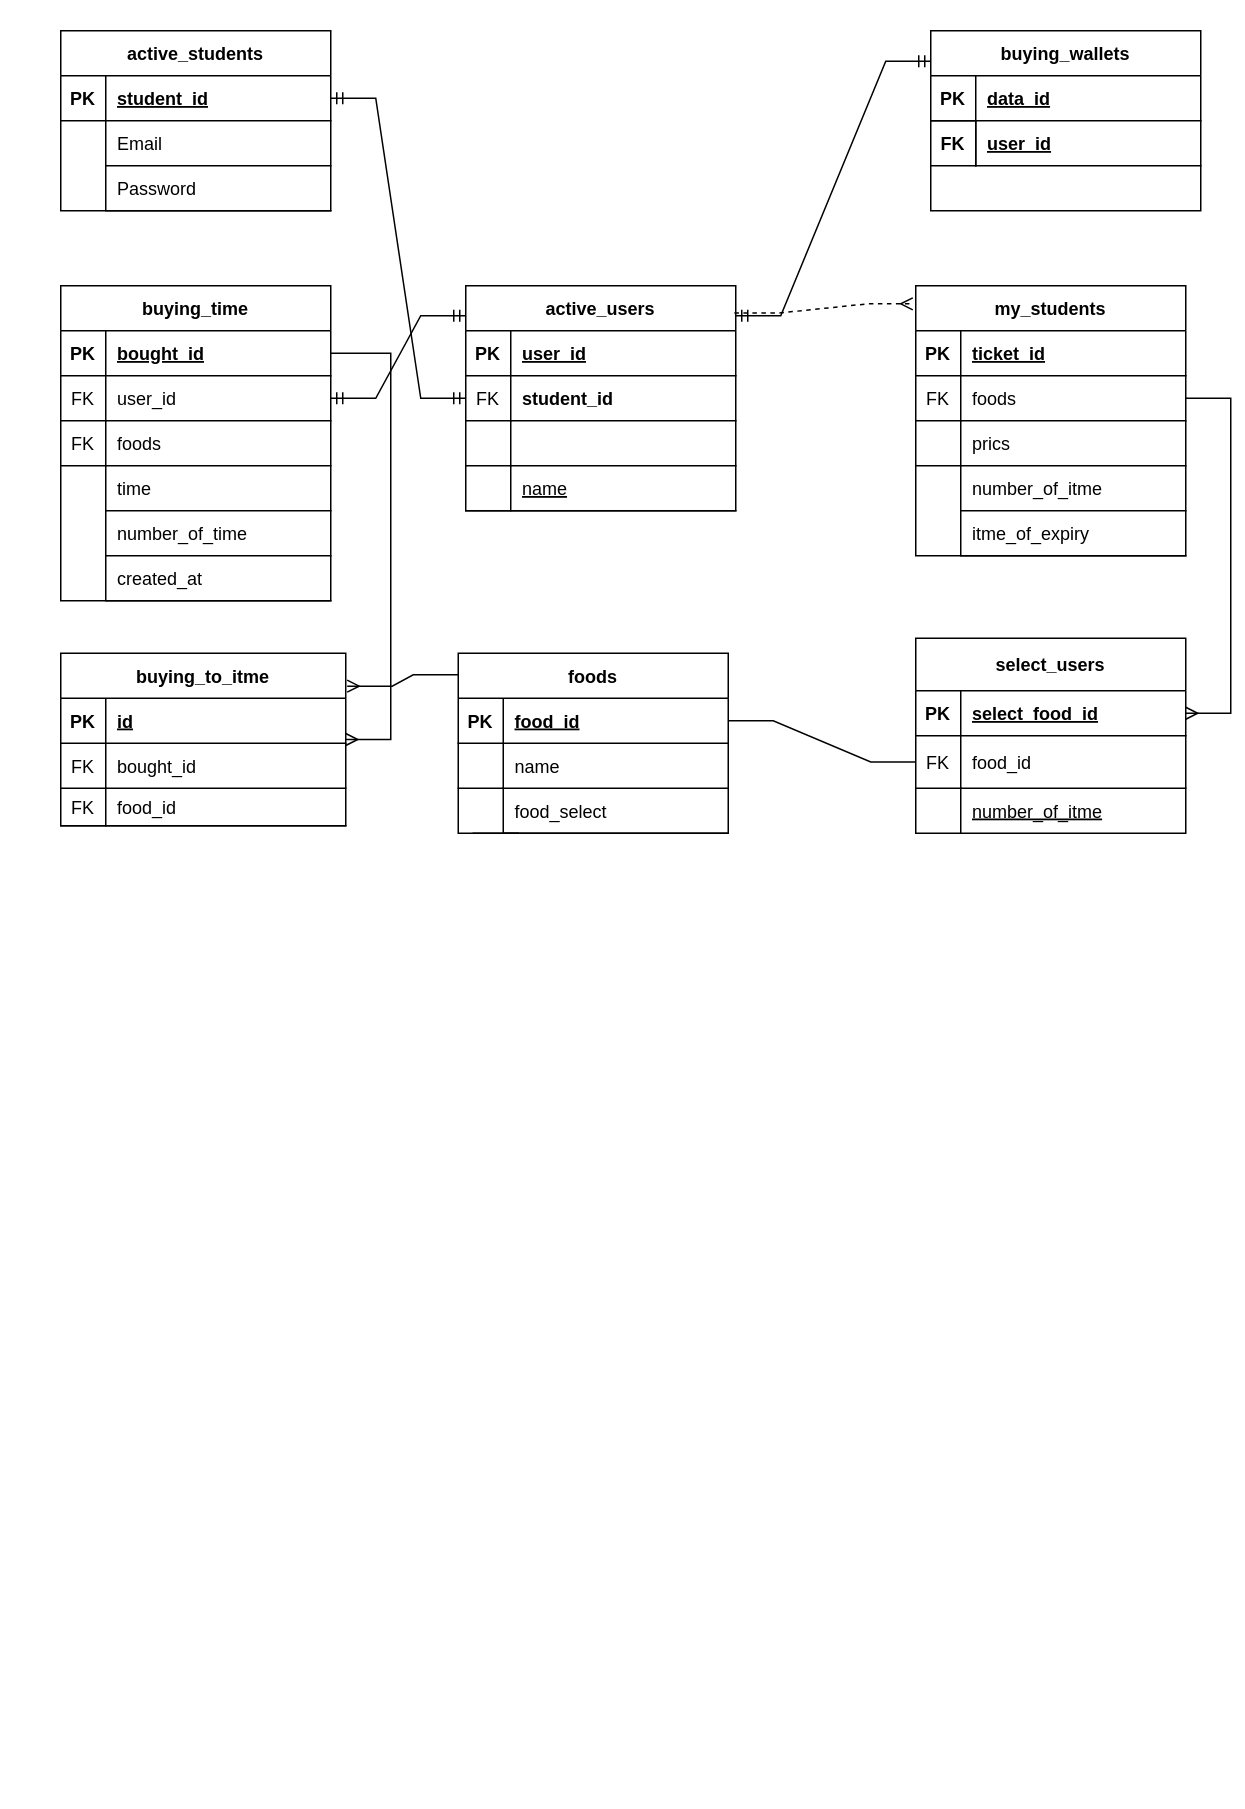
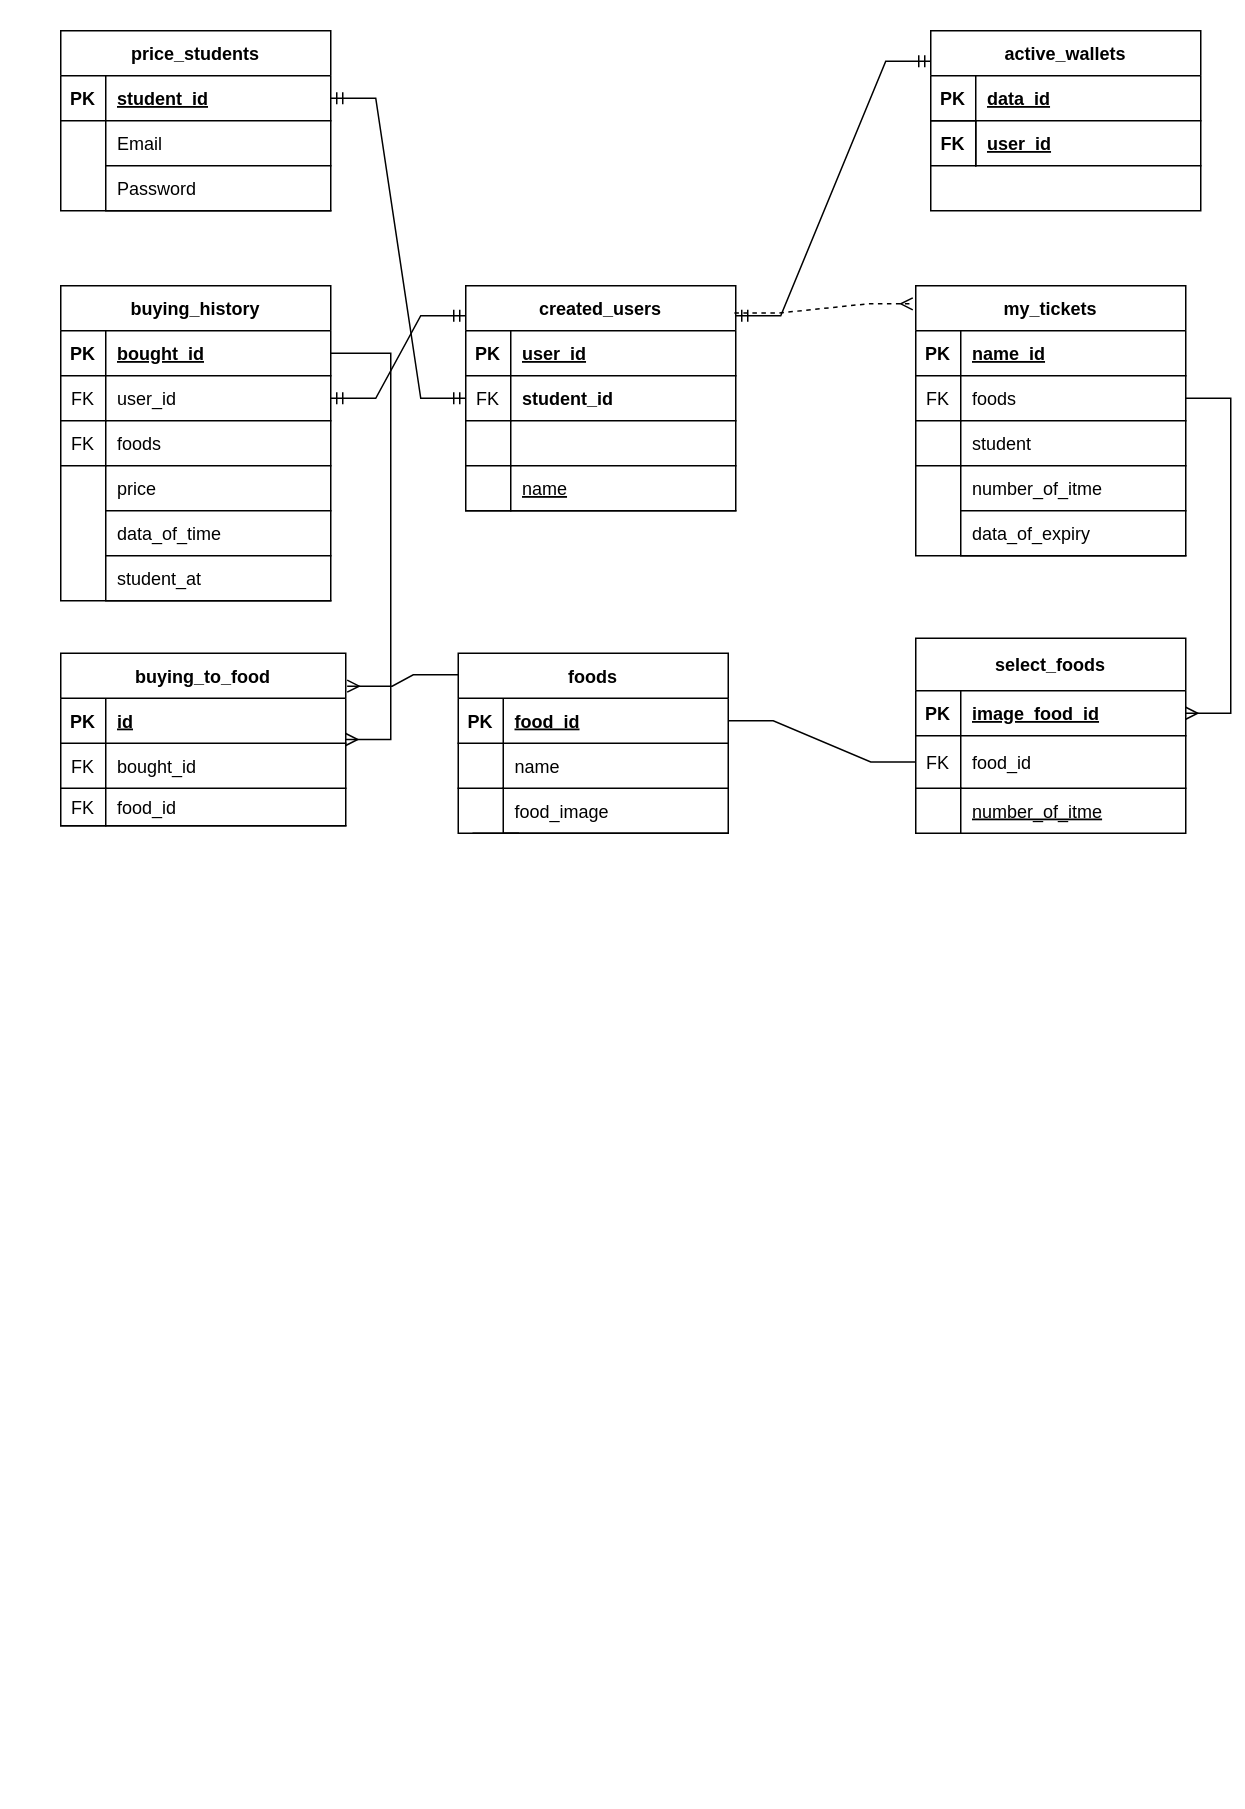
- <mxCell id="2" value="active_students" style="shape=table;startSize=30;container=1;collapsible=1;childLayout=tableLayout;fixedRows=1;rowLines=0;fontStyle=1;align=center;resizeLast=1;" parent="1" vertex="1"><mxGeometry x="40" y="20" width="180" height="120" as="geometry"><mxRectangle x="10" y="50" width="130" height="30" as="alternateBounds" /></mxGeometry></mxCell>
+ <mxCell id="2" value="price_students" style="shape=table;startSize=30;container=1;collapsible=1;childLayout=tableLayout;fixedRows=1;rowLines=0;fontStyle=1;align=center;resizeLast=1;" parent="1" vertex="1"><mxGeometry x="40" y="20" width="180" height="120" as="geometry"><mxRectangle x="10" y="50" width="130" height="30" as="alternateBounds" /></mxGeometry></mxCell>
- <mxCell id="22" value="buying_wallets" style="shape=table;startSize=30;container=1;collapsible=1;childLayout=tableLayout;fixedRows=1;rowLines=0;fontStyle=1;align=center;resizeLast=1;" parent="1" vertex="1"><mxGeometry x="620" y="20" width="180" height="120" as="geometry" /></mxCell>
+ <mxCell id="22" value="active_wallets" style="shape=table;startSize=30;container=1;collapsible=1;childLayout=tableLayout;fixedRows=1;rowLines=0;fontStyle=1;align=center;resizeLast=1;" parent="1" vertex="1"><mxGeometry x="620" y="20" width="180" height="120" as="geometry" /></mxCell>
- <mxCell id="64" value="buying_time" style="shape=table;startSize=30;container=1;collapsible=1;childLayout=tableLayout;fixedRows=1;rowLines=0;fontStyle=1;align=center;resizeLast=1;" parent="1" vertex="1"><mxGeometry x="40" y="190" width="180" height="210" as="geometry"><mxRectangle x="10" y="50" width="130" height="30" as="alternateBounds" /></mxGeometry></mxCell>
+ <mxCell id="64" value="buying_history" style="shape=table;startSize=30;container=1;collapsible=1;childLayout=tableLayout;fixedRows=1;rowLines=0;fontStyle=1;align=center;resizeLast=1;" parent="1" vertex="1"><mxGeometry x="40" y="190" width="180" height="210" as="geometry"><mxRectangle x="10" y="50" width="130" height="30" as="alternateBounds" /></mxGeometry></mxCell>
- <mxCell id="12" value="active_users" style="shape=table;startSize=30;container=1;collapsible=1;childLayout=tableLayout;fixedRows=1;rowLines=0;fontStyle=1;align=center;resizeLast=1;" parent="1" vertex="1"><mxGeometry x="310" y="190" width="180" height="150" as="geometry"><mxRectangle x="270" y="50" width="110" height="30" as="alternateBounds" /></mxGeometry></mxCell>
+ <mxCell id="12" value="created_users" style="shape=table;startSize=30;container=1;collapsible=1;childLayout=tableLayout;fixedRows=1;rowLines=0;fontStyle=1;align=center;resizeLast=1;" parent="1" vertex="1"><mxGeometry x="310" y="190" width="180" height="150" as="geometry"><mxRectangle x="270" y="50" width="110" height="30" as="alternateBounds" /></mxGeometry></mxCell>
- <mxCell id="30" value="my_students" style="shape=table;startSize=30;container=1;collapsible=1;childLayout=tableLayout;fixedRows=1;rowLines=0;fontStyle=1;align=center;resizeLast=1;" parent="1" vertex="1"><mxGeometry x="610" y="190" width="180" height="180" as="geometry" /></mxCell>
+ <mxCell id="30" value="my_tickets" style="shape=table;startSize=30;container=1;collapsible=1;childLayout=tableLayout;fixedRows=1;rowLines=0;fontStyle=1;align=center;resizeLast=1;" parent="1" vertex="1"><mxGeometry x="610" y="190" width="180" height="180" as="geometry" /></mxCell>
- <mxCell id="33" value="ticket_id" style="shape=partialRectangle;connectable=0;fillColor=none;top=0;left=0;bottom=0;right=0;align=left;spacingLeft=6;fontStyle=5;overflow=hidden;" parent="31" vertex="1"><mxGeometry x="30" width="150" height="30" as="geometry"><mxRectangle width="150" height="30" as="alternateBounds" /></mxGeometry></mxCell>
+ <mxCell id="33" value="name_id" style="shape=partialRectangle;connectable=0;fillColor=none;top=0;left=0;bottom=0;right=0;align=left;spacingLeft=6;fontStyle=5;overflow=hidden;" parent="31" vertex="1"><mxGeometry x="30" width="150" height="30" as="geometry"><mxRectangle width="150" height="30" as="alternateBounds" /></mxGeometry></mxCell>
- <mxCell id="39" value="prics" style="shape=partialRectangle;connectable=0;fillColor=none;top=0;left=0;bottom=1;right=0;align=left;spacingLeft=6;overflow=hidden;" parent="37" vertex="1"><mxGeometry x="30" width="150" height="30" as="geometry"><mxRectangle width="150" height="30" as="alternateBounds" /></mxGeometry></mxCell>
+ <mxCell id="39" value="student" style="shape=partialRectangle;connectable=0;fillColor=none;top=0;left=0;bottom=1;right=0;align=left;spacingLeft=6;overflow=hidden;" parent="37" vertex="1"><mxGeometry x="30" width="150" height="30" as="geometry"><mxRectangle width="150" height="30" as="alternateBounds" /></mxGeometry></mxCell>
- <mxCell id="78" value="time" style="shape=partialRectangle;connectable=0;fillColor=none;top=0;left=1;bottom=1;right=0;align=left;spacingLeft=6;overflow=hidden;" parent="1" vertex="1"><mxGeometry x="70" y="310" width="150" height="30" as="geometry"><mxRectangle width="150" height="30" as="alternateBounds" /></mxGeometry></mxCell>
+ <mxCell id="78" value="price" style="shape=partialRectangle;connectable=0;fillColor=none;top=0;left=1;bottom=1;right=0;align=left;spacingLeft=6;overflow=hidden;" parent="1" vertex="1"><mxGeometry x="70" y="310" width="150" height="30" as="geometry"><mxRectangle width="150" height="30" as="alternateBounds" /></mxGeometry></mxCell>
- <mxCell id="76" value="number_of_time" style="shape=partialRectangle;connectable=0;fillColor=none;top=0;left=1;bottom=1;right=0;align=left;spacingLeft=6;overflow=hidden;" parent="74" vertex="1"><mxGeometry x="50" y="-814" width="150" height="30" as="geometry"><mxRectangle width="150" height="30" as="alternateBounds" /></mxGeometry></mxCell>
+ <mxCell id="76" value="data_of_time" style="shape=partialRectangle;connectable=0;fillColor=none;top=0;left=1;bottom=1;right=0;align=left;spacingLeft=6;overflow=hidden;" parent="74" vertex="1"><mxGeometry x="50" y="-814" width="150" height="30" as="geometry"><mxRectangle width="150" height="30" as="alternateBounds" /></mxGeometry></mxCell>
- <mxCell id="52" value="itme_of_expiry" style="shape=partialRectangle;connectable=0;fillColor=none;top=0;left=1;bottom=1;right=0;align=left;spacingLeft=6;overflow=hidden;" parent="50" vertex="1"><mxGeometry x="30" width="150" height="30" as="geometry"><mxRectangle width="150" height="30" as="alternateBounds" /></mxGeometry></mxCell>
+ <mxCell id="52" value="data_of_expiry" style="shape=partialRectangle;connectable=0;fillColor=none;top=0;left=1;bottom=1;right=0;align=left;spacingLeft=6;overflow=hidden;" parent="50" vertex="1"><mxGeometry x="30" width="150" height="30" as="geometry"><mxRectangle width="150" height="30" as="alternateBounds" /></mxGeometry></mxCell>
- <mxCell id="77" value="created_at" style="shape=partialRectangle;connectable=0;fillColor=none;top=0;left=1;bottom=1;right=0;align=left;spacingLeft=6;overflow=hidden;" parent="1" vertex="1"><mxGeometry x="70" y="370" width="150" height="30" as="geometry"><mxRectangle width="150" height="30" as="alternateBounds" /></mxGeometry></mxCell>
+ <mxCell id="77" value="student_at" style="shape=partialRectangle;connectable=0;fillColor=none;top=0;left=1;bottom=1;right=0;align=left;spacingLeft=6;overflow=hidden;" parent="1" vertex="1"><mxGeometry x="70" y="370" width="150" height="30" as="geometry"><mxRectangle width="150" height="30" as="alternateBounds" /></mxGeometry></mxCell>
- <mxCell id="53" value="select_users" style="shape=table;startSize=35;container=1;collapsible=1;childLayout=tableLayout;fixedRows=1;rowLines=0;fontStyle=1;align=center;resizeLast=1;" parent="1" vertex="1"><mxGeometry x="610" y="425" width="180" height="130.0" as="geometry"><mxRectangle x="560" y="450" width="100" height="30" as="alternateBounds" /></mxGeometry></mxCell>
+ <mxCell id="53" value="select_foods" style="shape=table;startSize=35;container=1;collapsible=1;childLayout=tableLayout;fixedRows=1;rowLines=0;fontStyle=1;align=center;resizeLast=1;" parent="1" vertex="1"><mxGeometry x="610" y="425" width="180" height="130.0" as="geometry"><mxRectangle x="560" y="450" width="100" height="30" as="alternateBounds" /></mxGeometry></mxCell>
- <mxCell id="92" value="buying_to_itme" style="shape=table;startSize=30;container=1;collapsible=1;childLayout=tableLayout;fixedRows=1;rowLines=0;fontStyle=1;align=center;resizeLast=1;" parent="1" vertex="1"><mxGeometry x="40" y="435" width="190" height="115" as="geometry" /></mxCell>
+ <mxCell id="92" value="buying_to_food" style="shape=table;startSize=30;container=1;collapsible=1;childLayout=tableLayout;fixedRows=1;rowLines=0;fontStyle=1;align=center;resizeLast=1;" parent="1" vertex="1"><mxGeometry x="40" y="435" width="190" height="115" as="geometry" /></mxCell>
- <mxCell id="56" value="select_food_id" style="shape=partialRectangle;connectable=0;fillColor=none;top=0;left=0;bottom=0;right=0;align=left;spacingLeft=6;fontStyle=5;overflow=hidden;" parent="54" vertex="1"><mxGeometry x="30" width="150" height="30" as="geometry"><mxRectangle width="150" height="30" as="alternateBounds" /></mxGeometry></mxCell>
+ <mxCell id="56" value="image_food_id" style="shape=partialRectangle;connectable=0;fillColor=none;top=0;left=0;bottom=0;right=0;align=left;spacingLeft=6;fontStyle=5;overflow=hidden;" parent="54" vertex="1"><mxGeometry x="30" width="150" height="30" as="geometry"><mxRectangle width="150" height="30" as="alternateBounds" /></mxGeometry></mxCell>
- <mxCell id="91" value="food_select" style="shape=partialRectangle;connectable=0;fillColor=none;top=0;left=1;bottom=1;right=0;align=left;spacingLeft=6;overflow=hidden;" parent="89" vertex="1"><mxGeometry x="20" width="150" height="30" as="geometry"><mxRectangle width="150" height="30" as="alternateBounds" /></mxGeometry></mxCell>
+ <mxCell id="91" value="food_image" style="shape=partialRectangle;connectable=0;fillColor=none;top=0;left=1;bottom=1;right=0;align=left;spacingLeft=6;overflow=hidden;" parent="89" vertex="1"><mxGeometry x="20" width="150" height="30" as="geometry"><mxRectangle width="150" height="30" as="alternateBounds" /></mxGeometry></mxCell>
